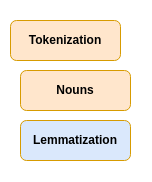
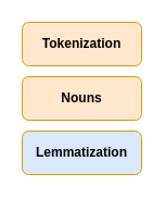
- <mxCell id="2" value="Tokenization" style="rounded=1;whiteSpace=wrap;html=1;fontStyle=1;strokeColor=#d79b00;fillColor=#ffe6cc;startSize=50;" parent="1" vertex="1"><mxGeometry x="10" y="20" width="110" height="40" as="geometry" /></mxCell>
+ <mxCell id="2" value="Tokenization" style="rounded=1;whiteSpace=wrap;html=1;fontStyle=1;strokeColor=#d79b00;fillColor=#ffe6cc;startSize=50;" parent="1" vertex="1"><mxGeometry x="20" y="20" width="110" height="40" as="geometry" /></mxCell>
